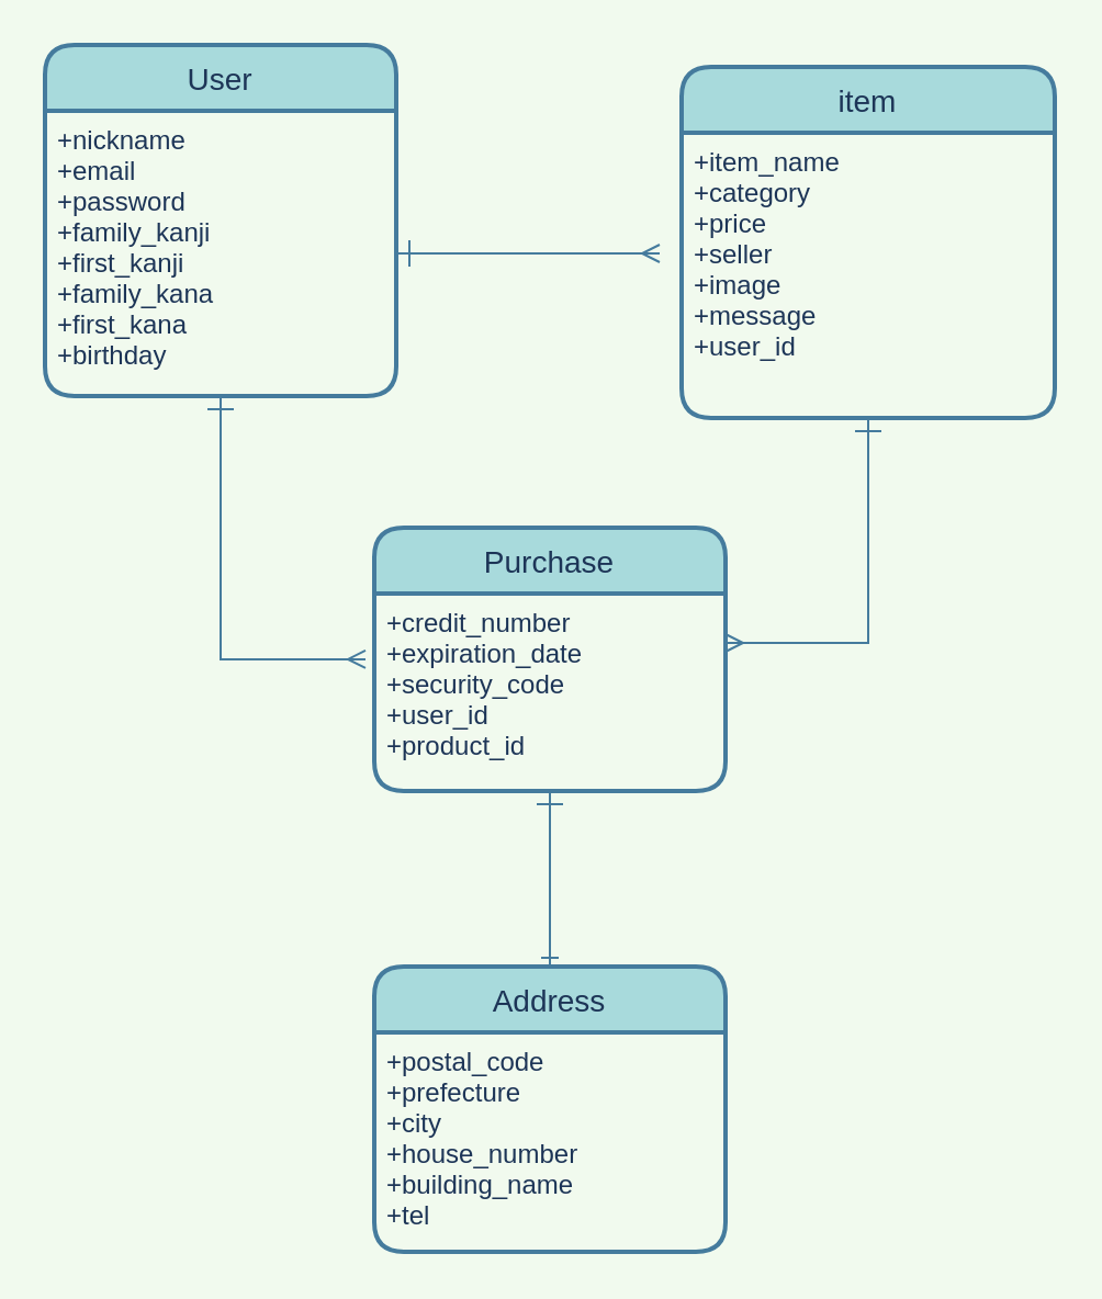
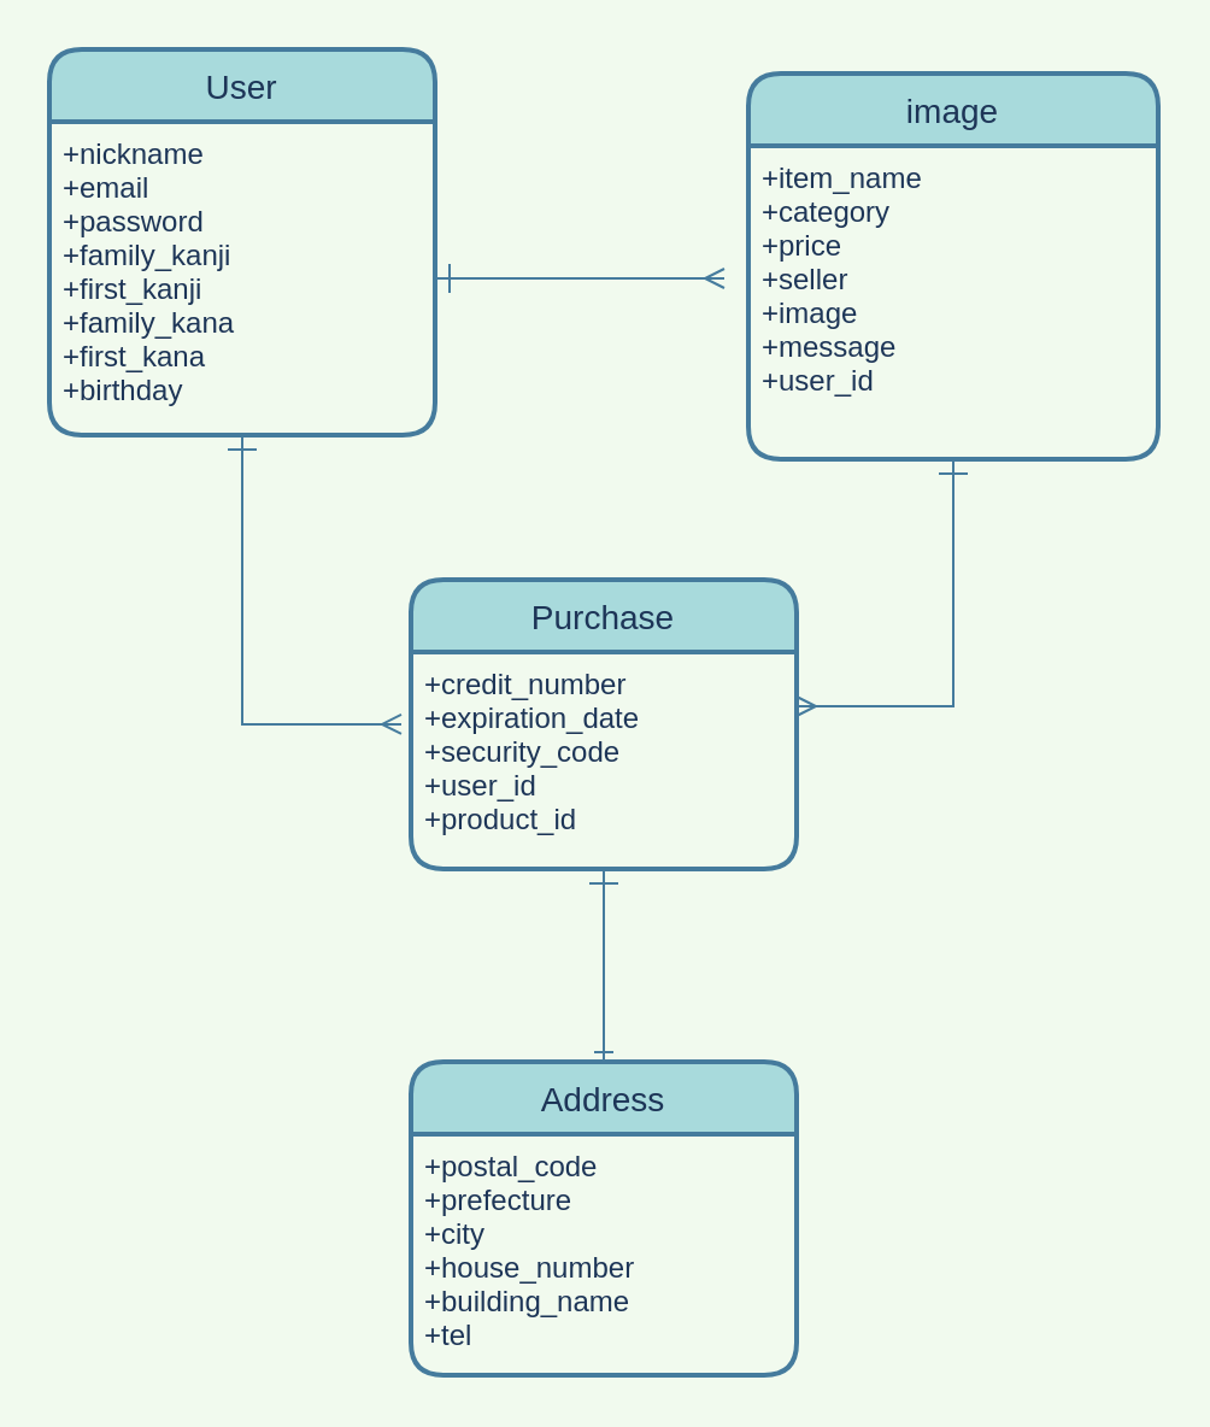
- <mxCell id="7" value="item" style="swimlane;childLayout=stackLayout;horizontal=1;startSize=30;horizontalStack=0;rounded=1;fontSize=14;fontStyle=0;strokeWidth=2;resizeParent=0;resizeLast=1;shadow=0;dashed=0;align=center;fillColor=#A8DADC;strokeColor=#457B9D;fontColor=#1D3557;" vertex="1" parent="1"><mxGeometry x="310" y="30" width="170" height="160" as="geometry" /></mxCell>
+ <mxCell id="7" value="image" style="swimlane;childLayout=stackLayout;horizontal=1;startSize=30;horizontalStack=0;rounded=1;fontSize=14;fontStyle=0;strokeWidth=2;resizeParent=0;resizeLast=1;shadow=0;dashed=0;align=center;fillColor=#A8DADC;strokeColor=#457B9D;fontColor=#1D3557;" vertex="1" parent="1"><mxGeometry x="310" y="30" width="170" height="160" as="geometry" /></mxCell>
